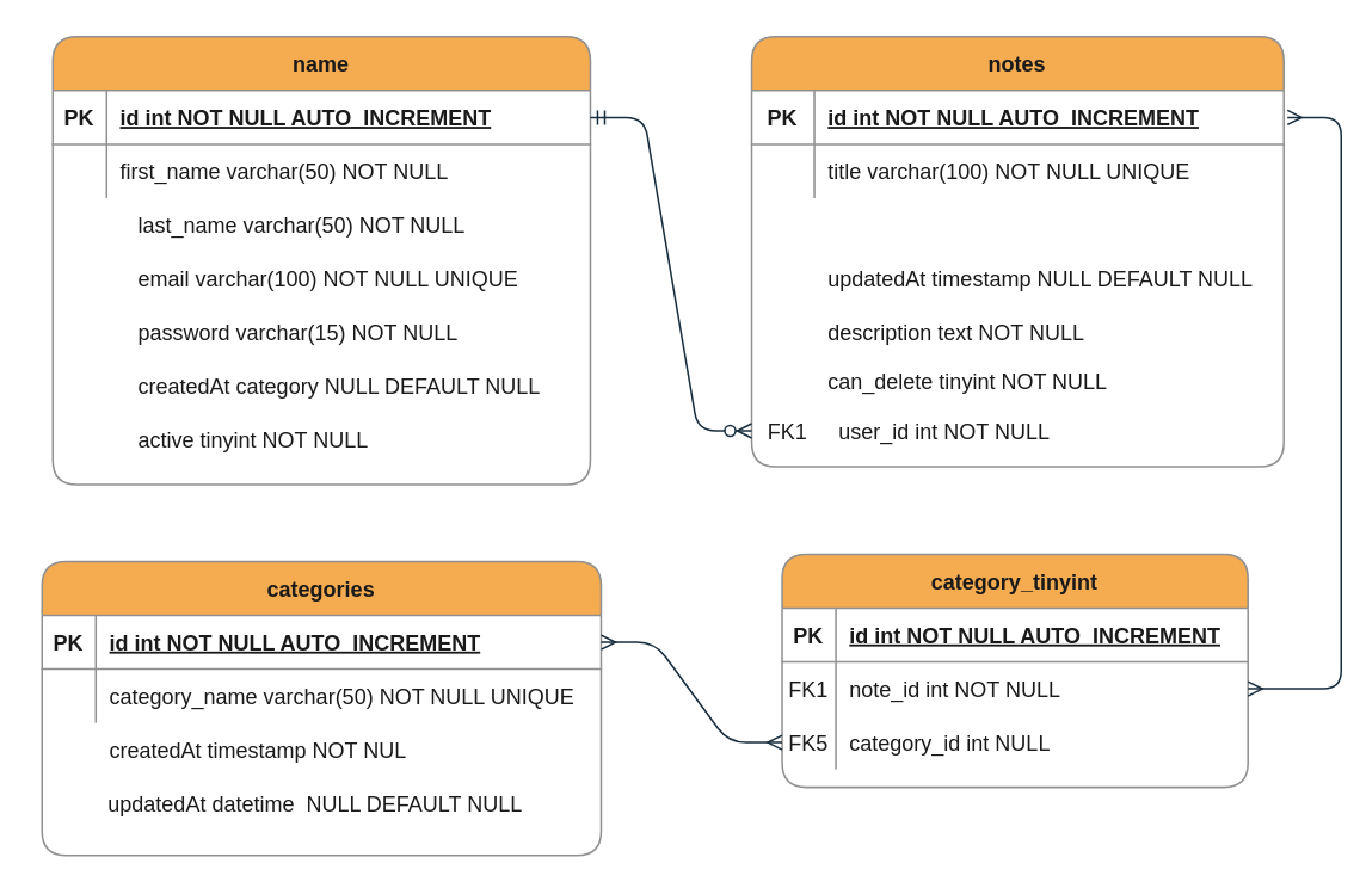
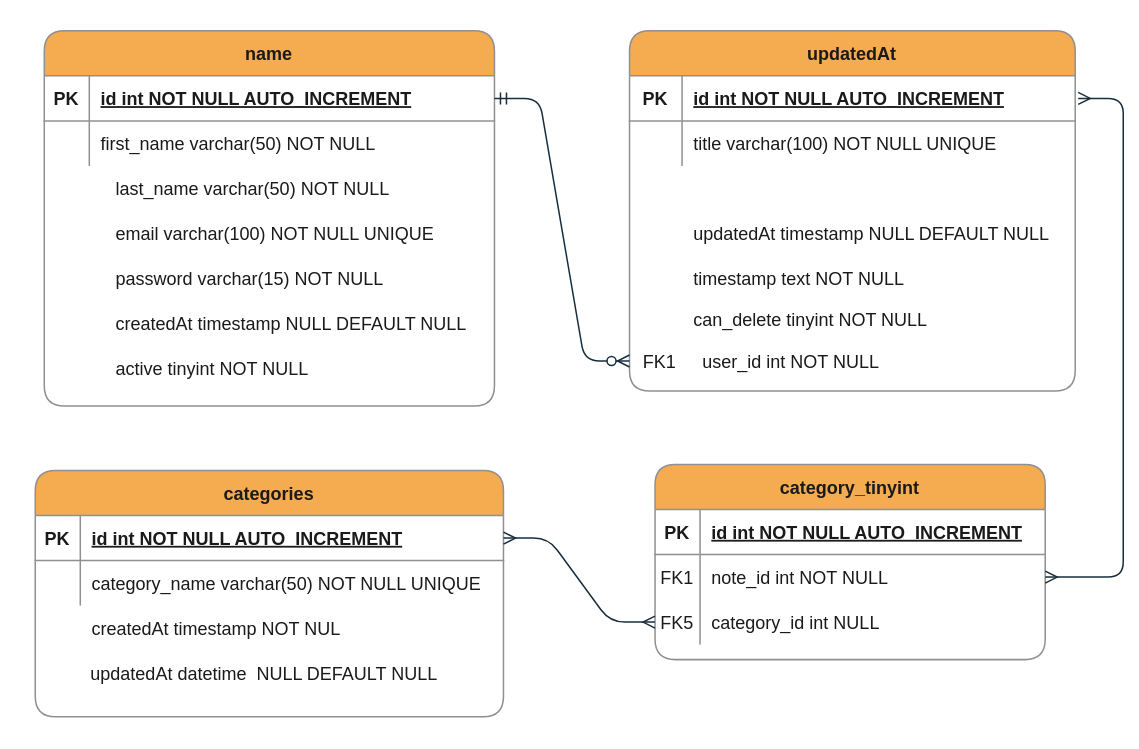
- <mxCell id="2" value="notes" style="shape=table;startSize=30;container=1;collapsible=1;childLayout=tableLayout;fixedRows=1;rowLines=0;fontStyle=1;align=center;resizeLast=1;rounded=1;fillColor=#F5AB50;strokeColor=#909090;fontColor=#1A1A1A;" parent="1" vertex="1"><mxGeometry x="419" y="20" width="297" height="240" as="geometry" /></mxCell>
+ <mxCell id="2" value="updatedAt" style="shape=table;startSize=30;container=1;collapsible=1;childLayout=tableLayout;fixedRows=1;rowLines=0;fontStyle=1;align=center;resizeLast=1;rounded=1;fillColor=#F5AB50;strokeColor=#909090;fontColor=#1A1A1A;" parent="1" vertex="1"><mxGeometry x="419" y="20" width="297" height="240" as="geometry" /></mxCell>
- <mxCell id="41" value="description text NOT NULL" style="shape=partialRectangle;overflow=hidden;connectable=0;fillColor=none;top=0;left=0;bottom=0;right=0;align=left;spacingLeft=6;rounded=1;strokeColor=#909090;fontColor=#1A1A1A;" parent="1" vertex="1"><mxGeometry x="454" y="170" width="220" height="30" as="geometry" /></mxCell>
+ <mxCell id="41" value="timestamp text NOT NULL" style="shape=partialRectangle;overflow=hidden;connectable=0;fillColor=none;top=0;left=0;bottom=0;right=0;align=left;spacingLeft=6;rounded=1;strokeColor=#909090;fontColor=#1A1A1A;" parent="1" vertex="1"><mxGeometry x="454" y="170" width="220" height="30" as="geometry" /></mxCell>
- <mxCell id="39" value="createdAt category NULL DEFAULT NULL" style="shape=partialRectangle;overflow=hidden;connectable=0;fillColor=none;top=0;left=0;bottom=0;right=0;align=left;spacingLeft=6;rounded=1;strokeColor=#909090;fontColor=#1A1A1A;" parent="1" vertex="1"><mxGeometry x="69" y="200" width="250" height="30" as="geometry" /></mxCell>
+ <mxCell id="39" value="createdAt timestamp NULL DEFAULT NULL" style="shape=partialRectangle;overflow=hidden;connectable=0;fillColor=none;top=0;left=0;bottom=0;right=0;align=left;spacingLeft=6;rounded=1;strokeColor=#909090;fontColor=#1A1A1A;" parent="1" vertex="1"><mxGeometry x="69" y="200" width="250" height="30" as="geometry" /></mxCell>
